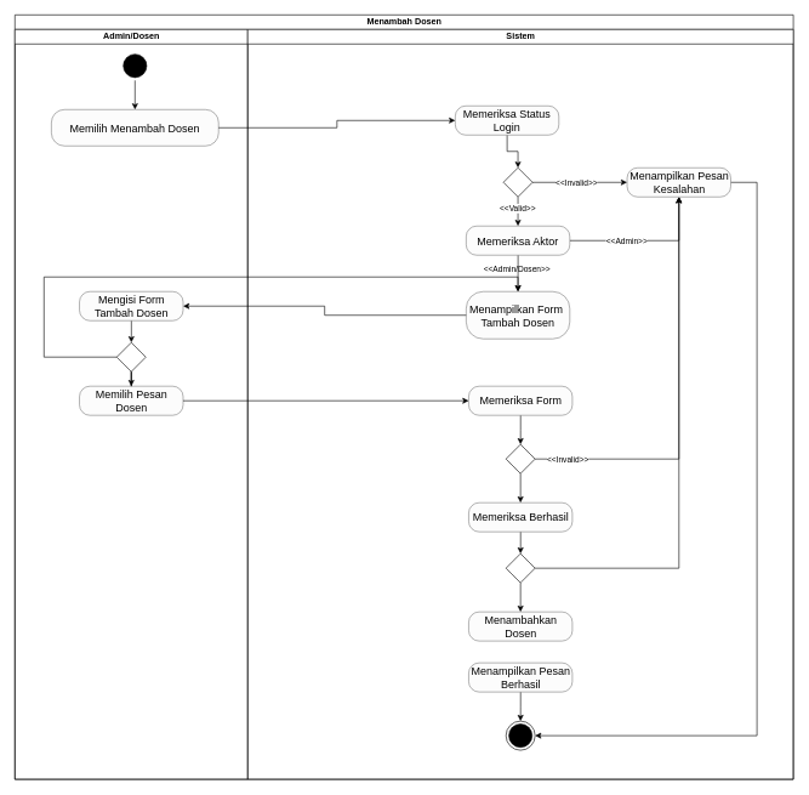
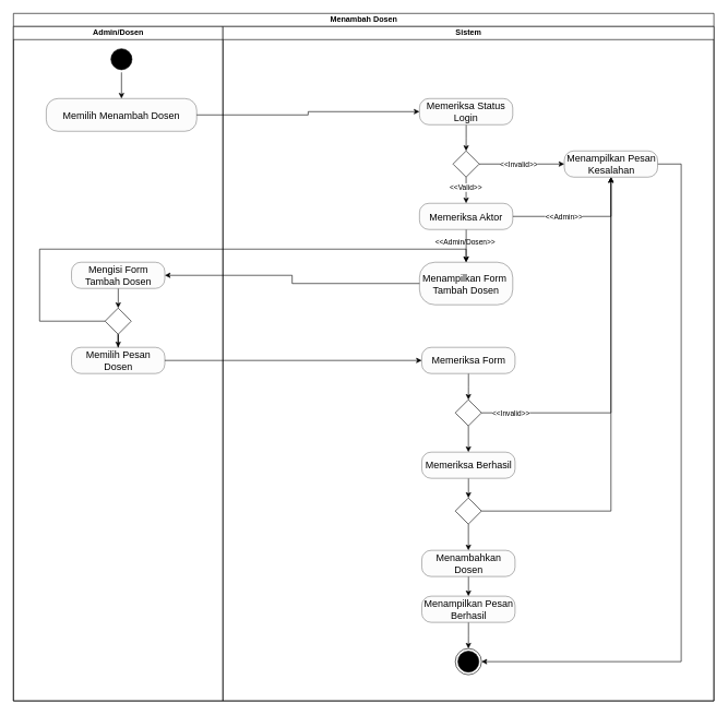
- <mxCell id="15" value="Memeriksa Status Login" style="rounded=1;whiteSpace=wrap;html=1;fillColor=#FCFCFC;arcSize=36;strokeWidth=0.5;fontSize=15;" parent="13" vertex="1"><mxGeometry x="285.25" y="105" width="142.5" height="40" as="geometry" /></mxCell>
+ <mxCell id="15" value="Memeriksa Status Login" style="rounded=1;whiteSpace=wrap;html=1;fillColor=#FCFCFC;arcSize=36;strokeWidth=0.5;fontSize=15;" parent="13" vertex="1"><mxGeometry x="300.25" y="110" width="142.5" height="40" as="geometry" /></mxCell>
+ <mxCell id="40" style="edgeStyle=orthogonalEdgeStyle;rounded=0;orthogonalLoop=1;jettySize=auto;html=1;entryX=0.5;entryY=0;entryDx=0;entryDy=0;" parent="13" source="41" target="43" edge="1"><mxGeometry relative="1" as="geometry" /></mxCell>
